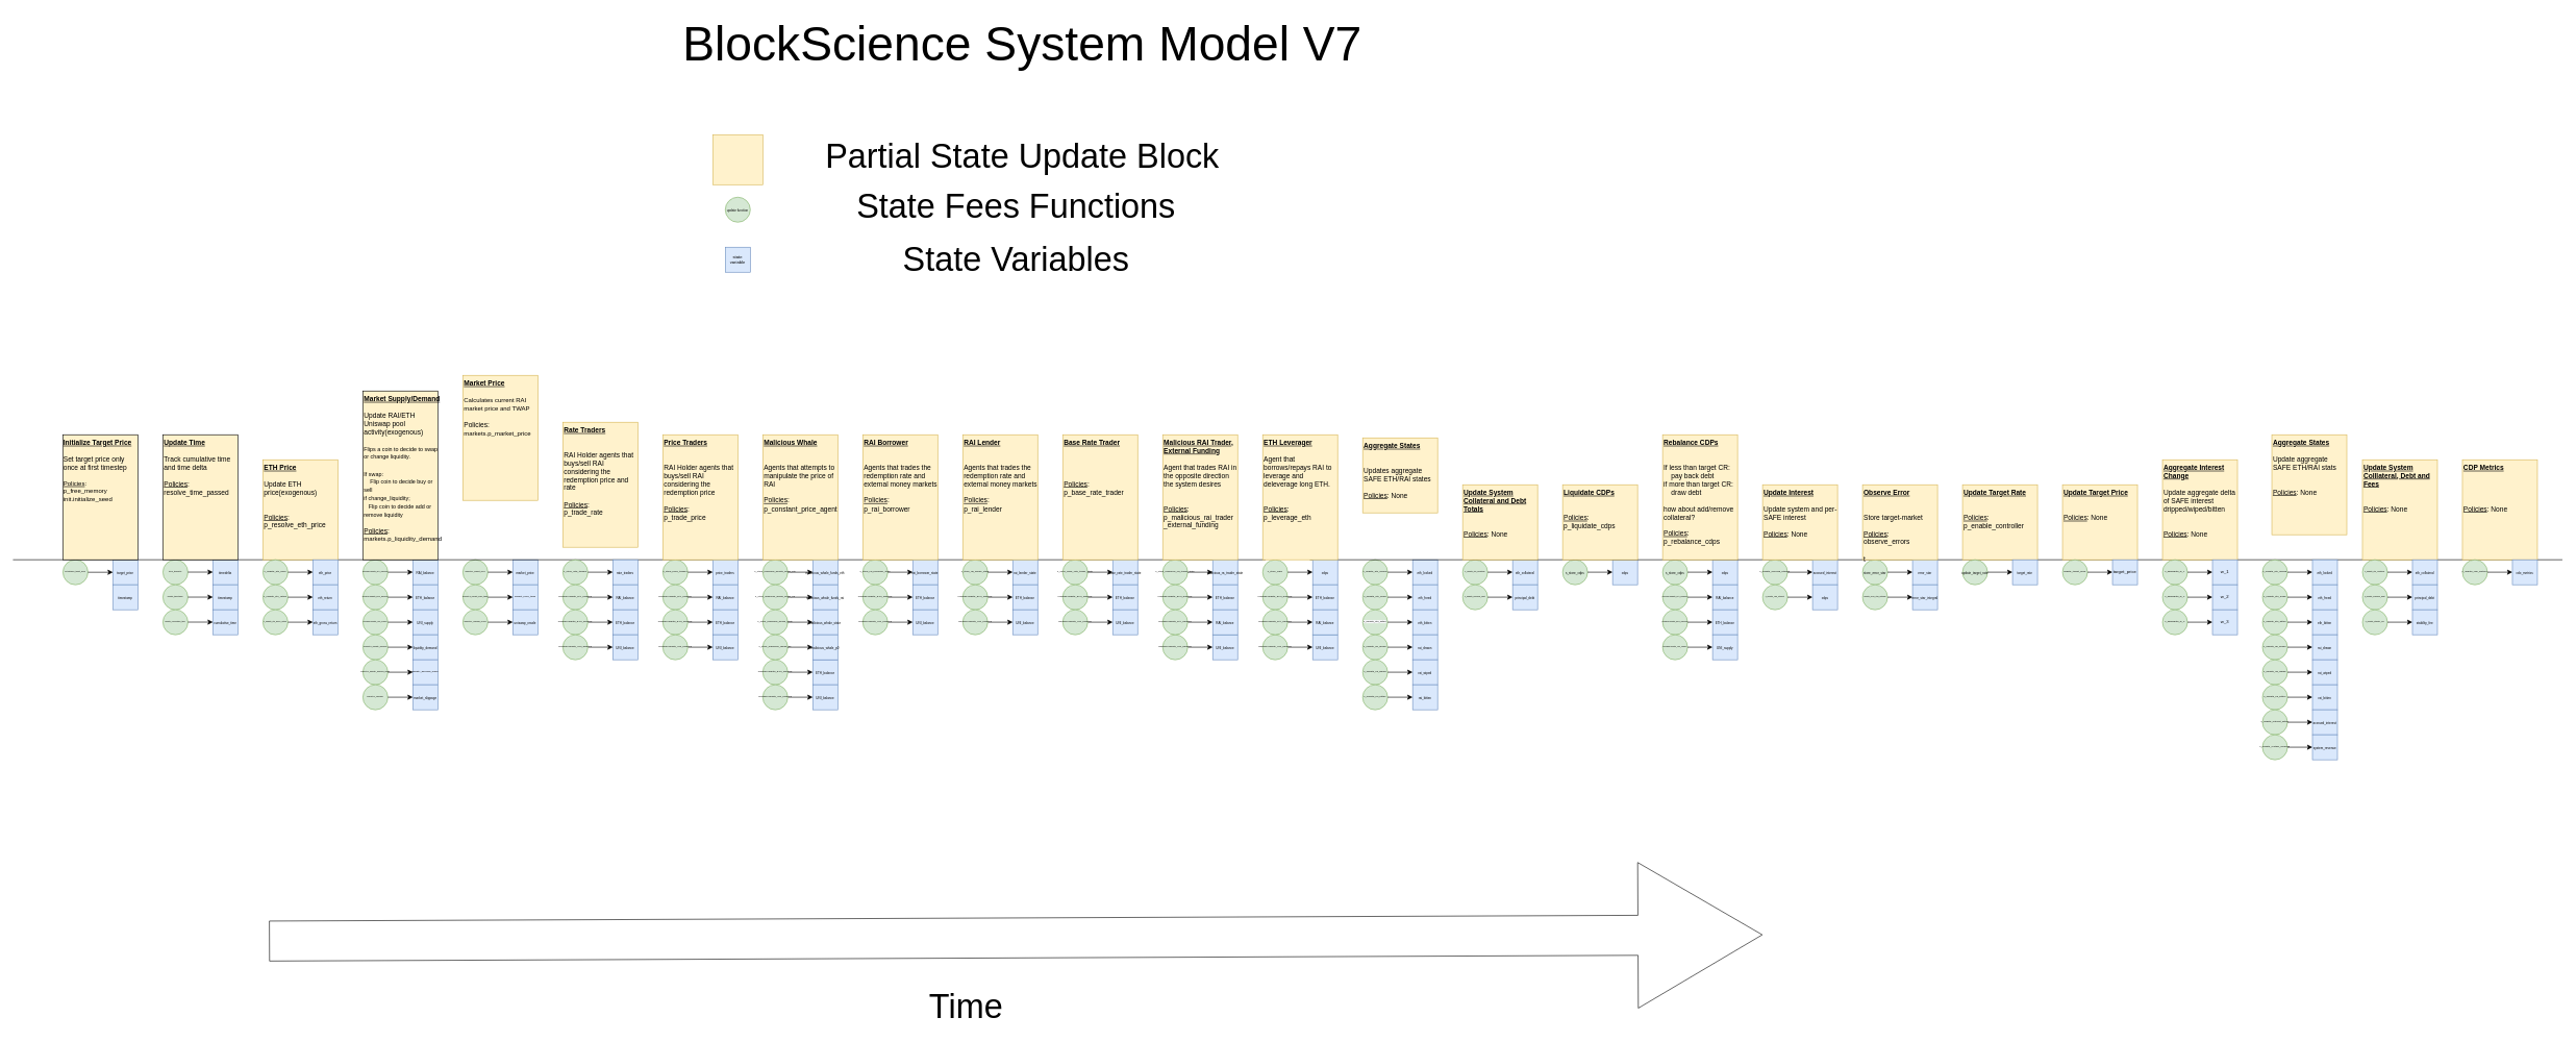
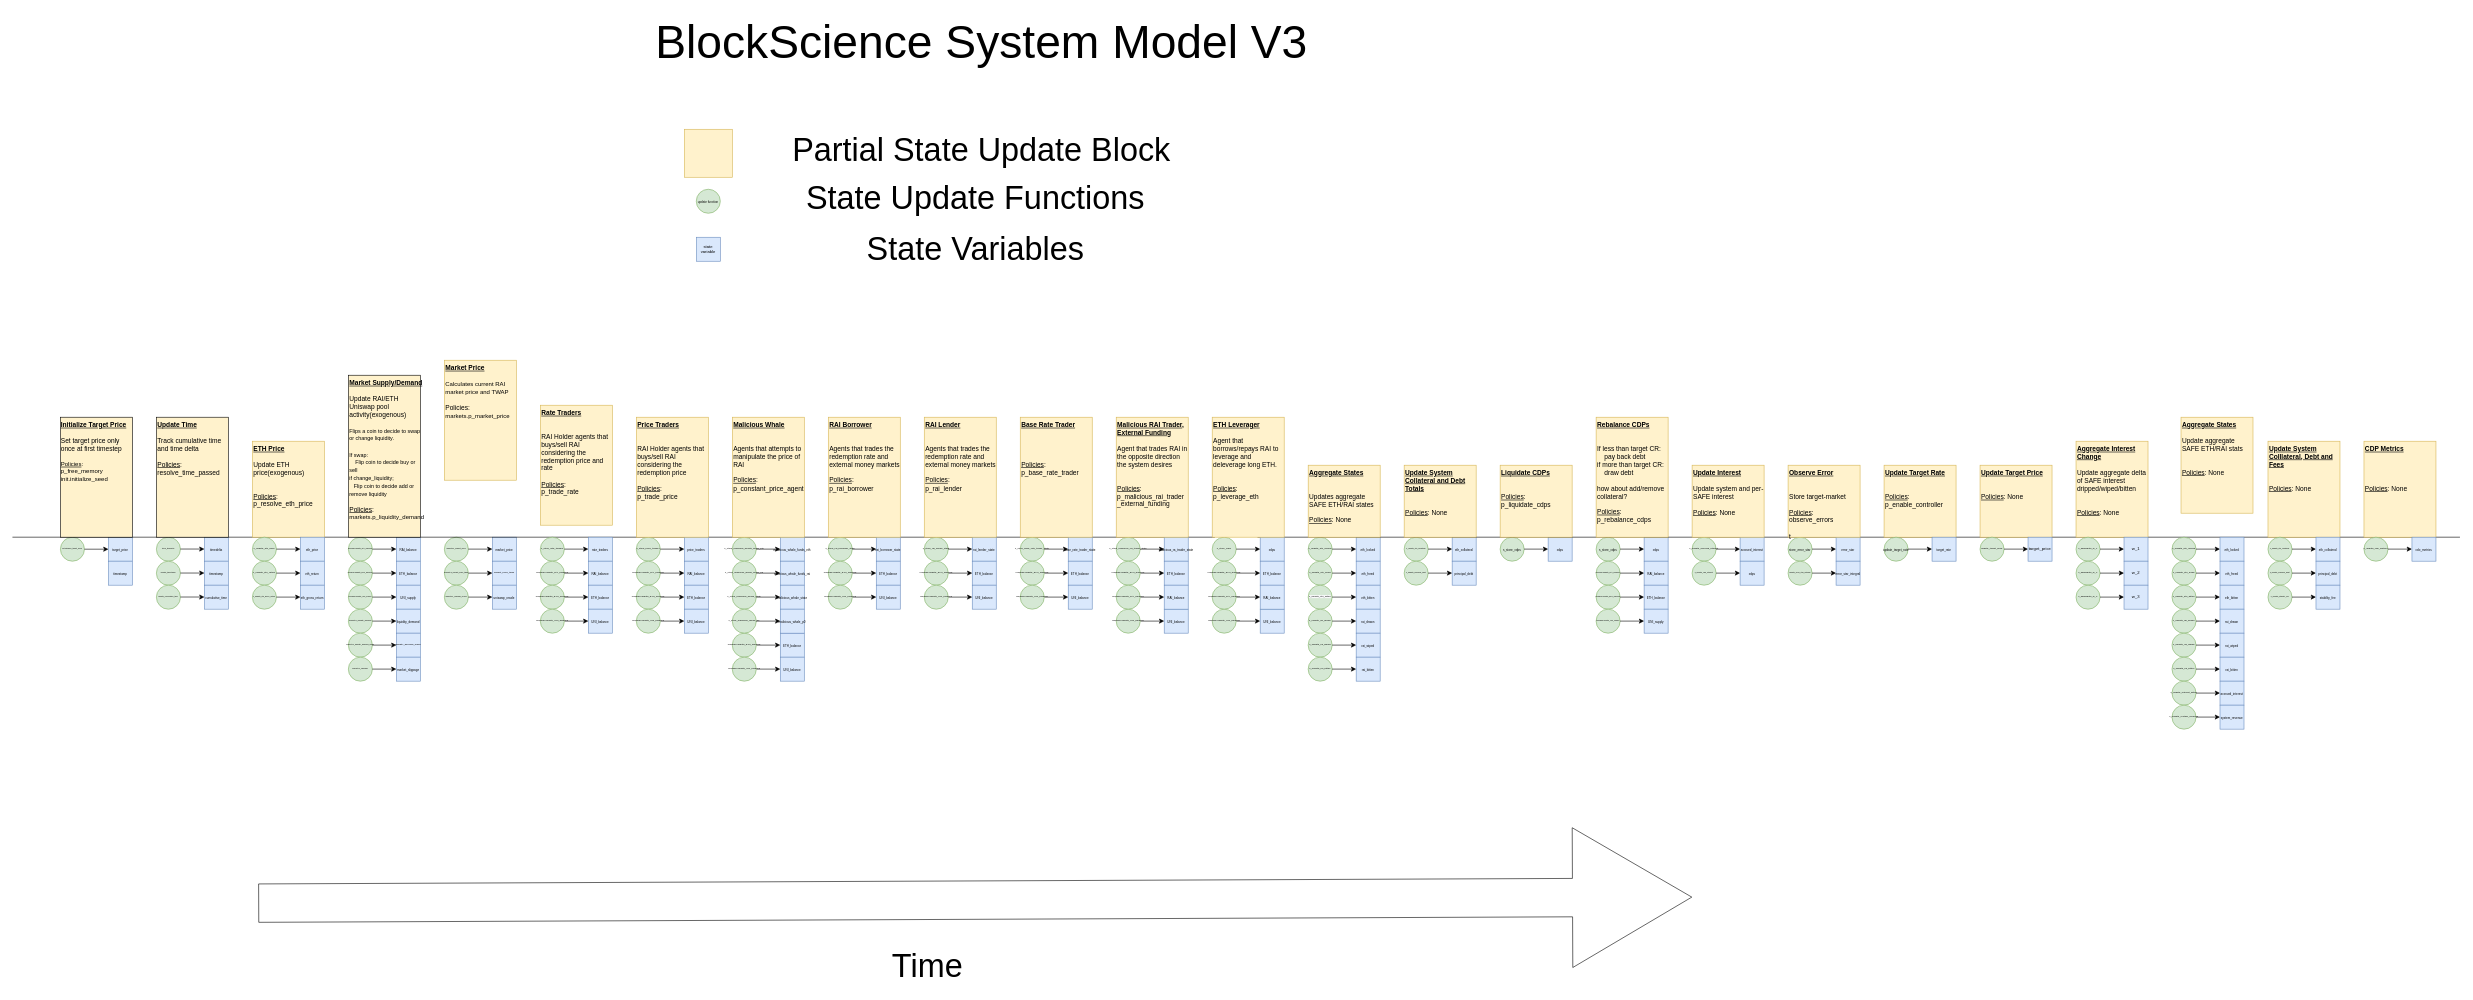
- <mxCell id="171" value="BlockScience System Model V7" style="text;html=1;resizable=0;autosize=1;align=center;verticalAlign=middle;points=[];fillColor=none;strokeColor=none;rounded=0;labelBackgroundColor=none;fontSize=77;" parent="1" vertex="1"><mxGeometry x="1085" y="20" width="1100" height="100" as="geometry" /></mxCell>
+ <mxCell id="171" value="BlockScience System Model V3" style="text;html=1;resizable=0;autosize=1;align=center;verticalAlign=middle;points=[];fillColor=none;strokeColor=none;rounded=0;labelBackgroundColor=none;fontSize=77;" parent="1" vertex="1"><mxGeometry x="1085" y="20" width="1100" height="100" as="geometry" /></mxCell>
- <mxCell id="176" value="State Fees Functions" style="text;html=1;resizable=0;autosize=1;align=center;verticalAlign=middle;points=[];fillColor=none;strokeColor=none;rounded=0;labelBackgroundColor=none;fontSize=54;" parent="1" vertex="1"><mxGeometry x="1335" y="295" width="580" height="70" as="geometry" /></mxCell>
+ <mxCell id="176" value="State Update Functions" style="text;html=1;resizable=0;autosize=1;align=center;verticalAlign=middle;points=[];fillColor=none;strokeColor=none;rounded=0;labelBackgroundColor=none;fontSize=54;" parent="1" vertex="1"><mxGeometry x="1335" y="295" width="580" height="70" as="geometry" /></mxCell>
- <mxCell id="84" value="&lt;u&gt;&lt;b&gt;Aggregate States&lt;/b&gt;&lt;/u&gt;&lt;br&gt;&lt;br&gt;&lt;br&gt;Updates aggregate&lt;br&gt;SAFE ETH/RAI states&lt;br&gt;&lt;br&gt;&lt;u&gt;Policies&lt;/u&gt;: None&lt;br&gt;" style="rounded=0;whiteSpace=wrap;html=1;fontSize=11;align=left;verticalAlign=top;fillColor=#fff2cc;strokeColor=#d6b656;" parent="1" vertex="1"><mxGeometry x="2180" y="700" width="120" height="120" as="geometry" /></mxCell>
+ <mxCell id="84" value="&lt;u&gt;&lt;b&gt;Aggregate States&lt;/b&gt;&lt;/u&gt;&lt;br&gt;&lt;br&gt;&lt;br&gt;Updates aggregate&lt;br&gt;SAFE ETH/RAI states&lt;br&gt;&lt;br&gt;&lt;u&gt;Policies&lt;/u&gt;: None&lt;br&gt;" style="rounded=0;whiteSpace=wrap;html=1;fontSize=11;align=left;verticalAlign=top;fillColor=#fff2cc;strokeColor=#d6b656;" parent="1" vertex="1"><mxGeometry x="2180" width="120" height="120" as="geometry" y="775" /></mxCell>
